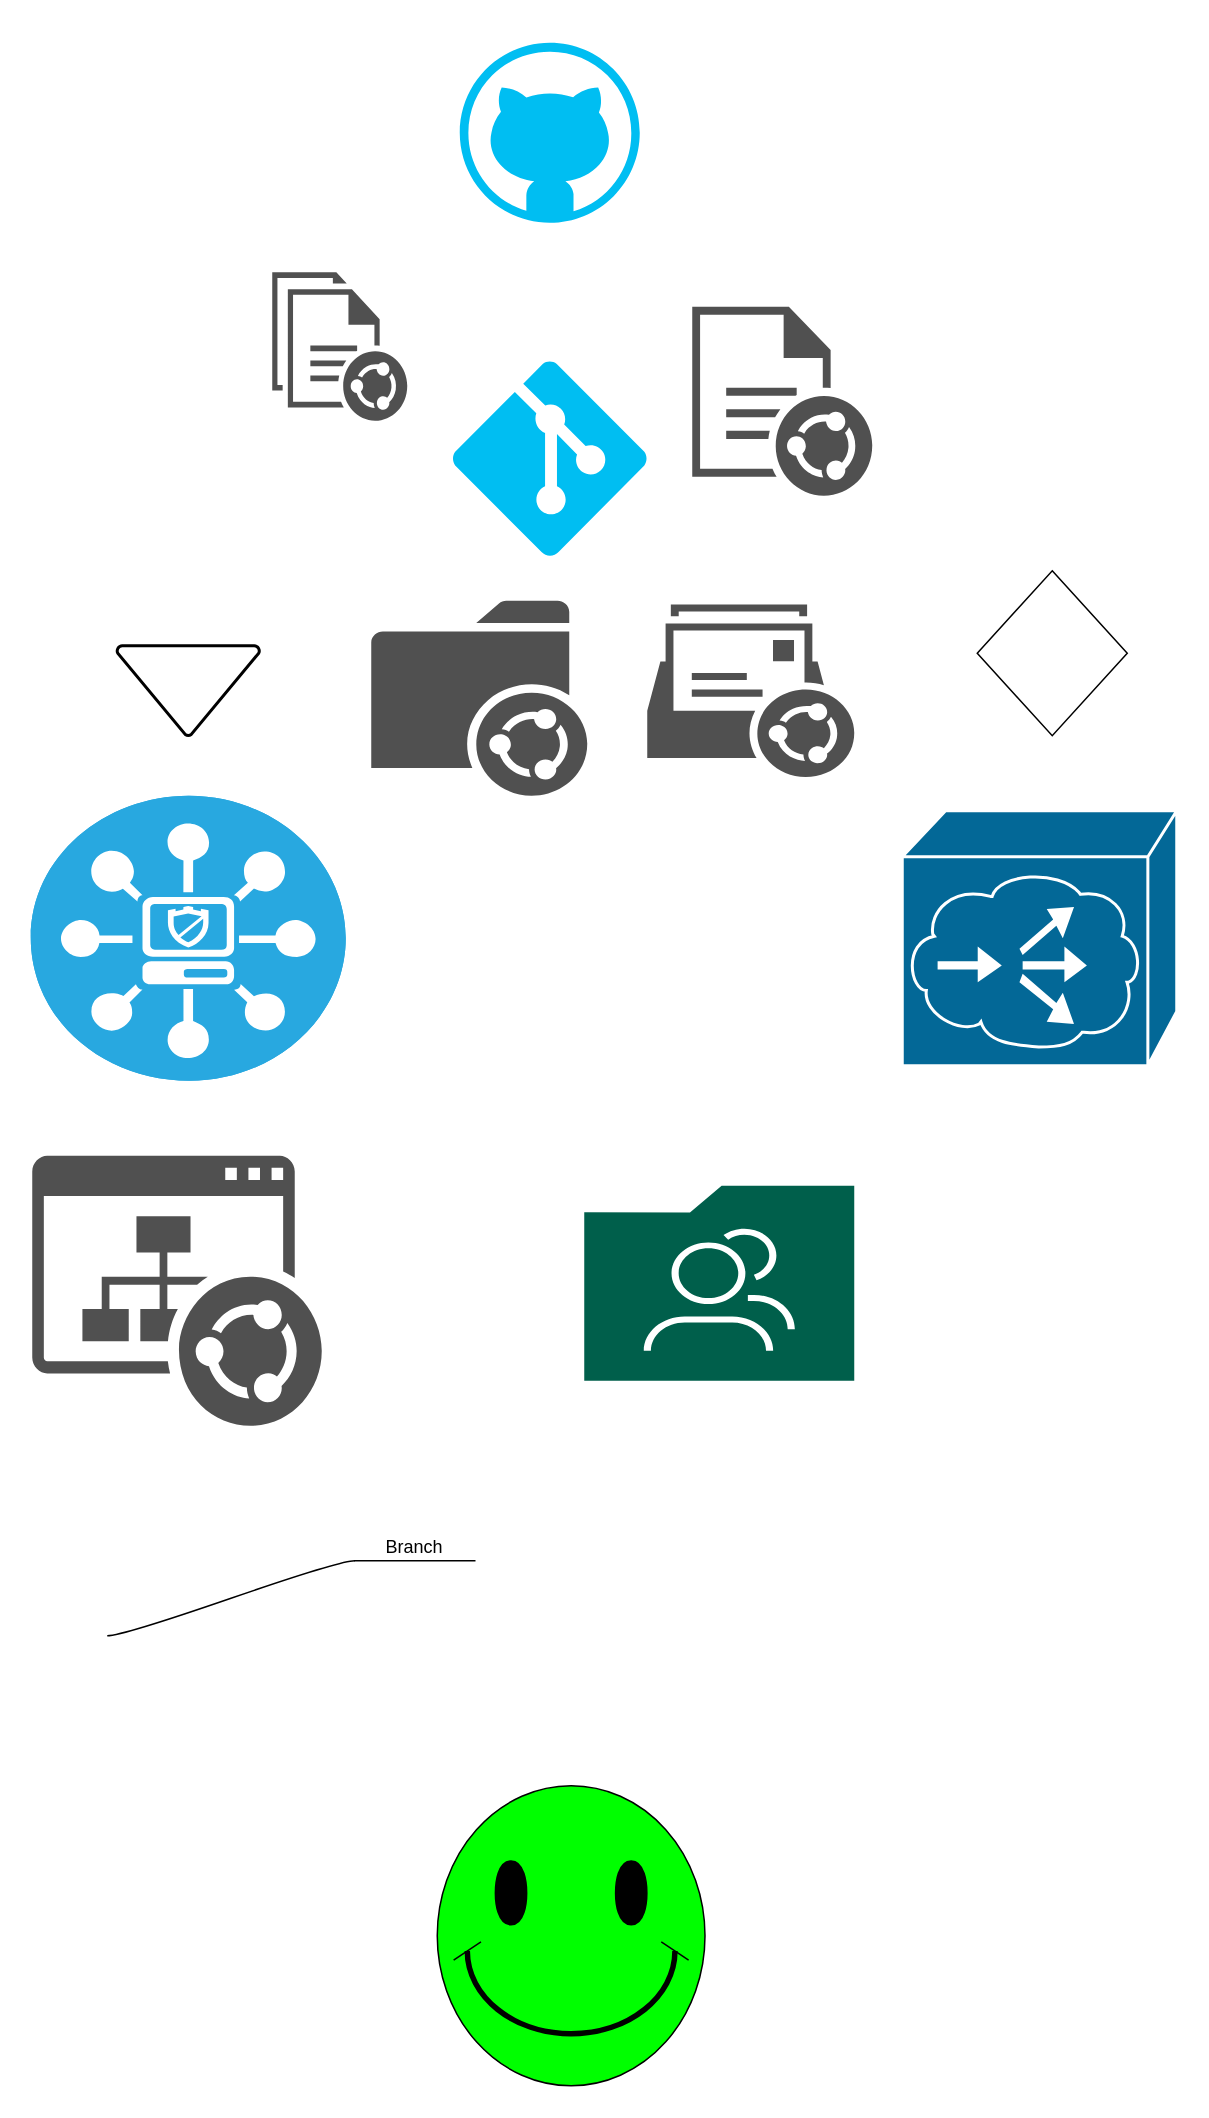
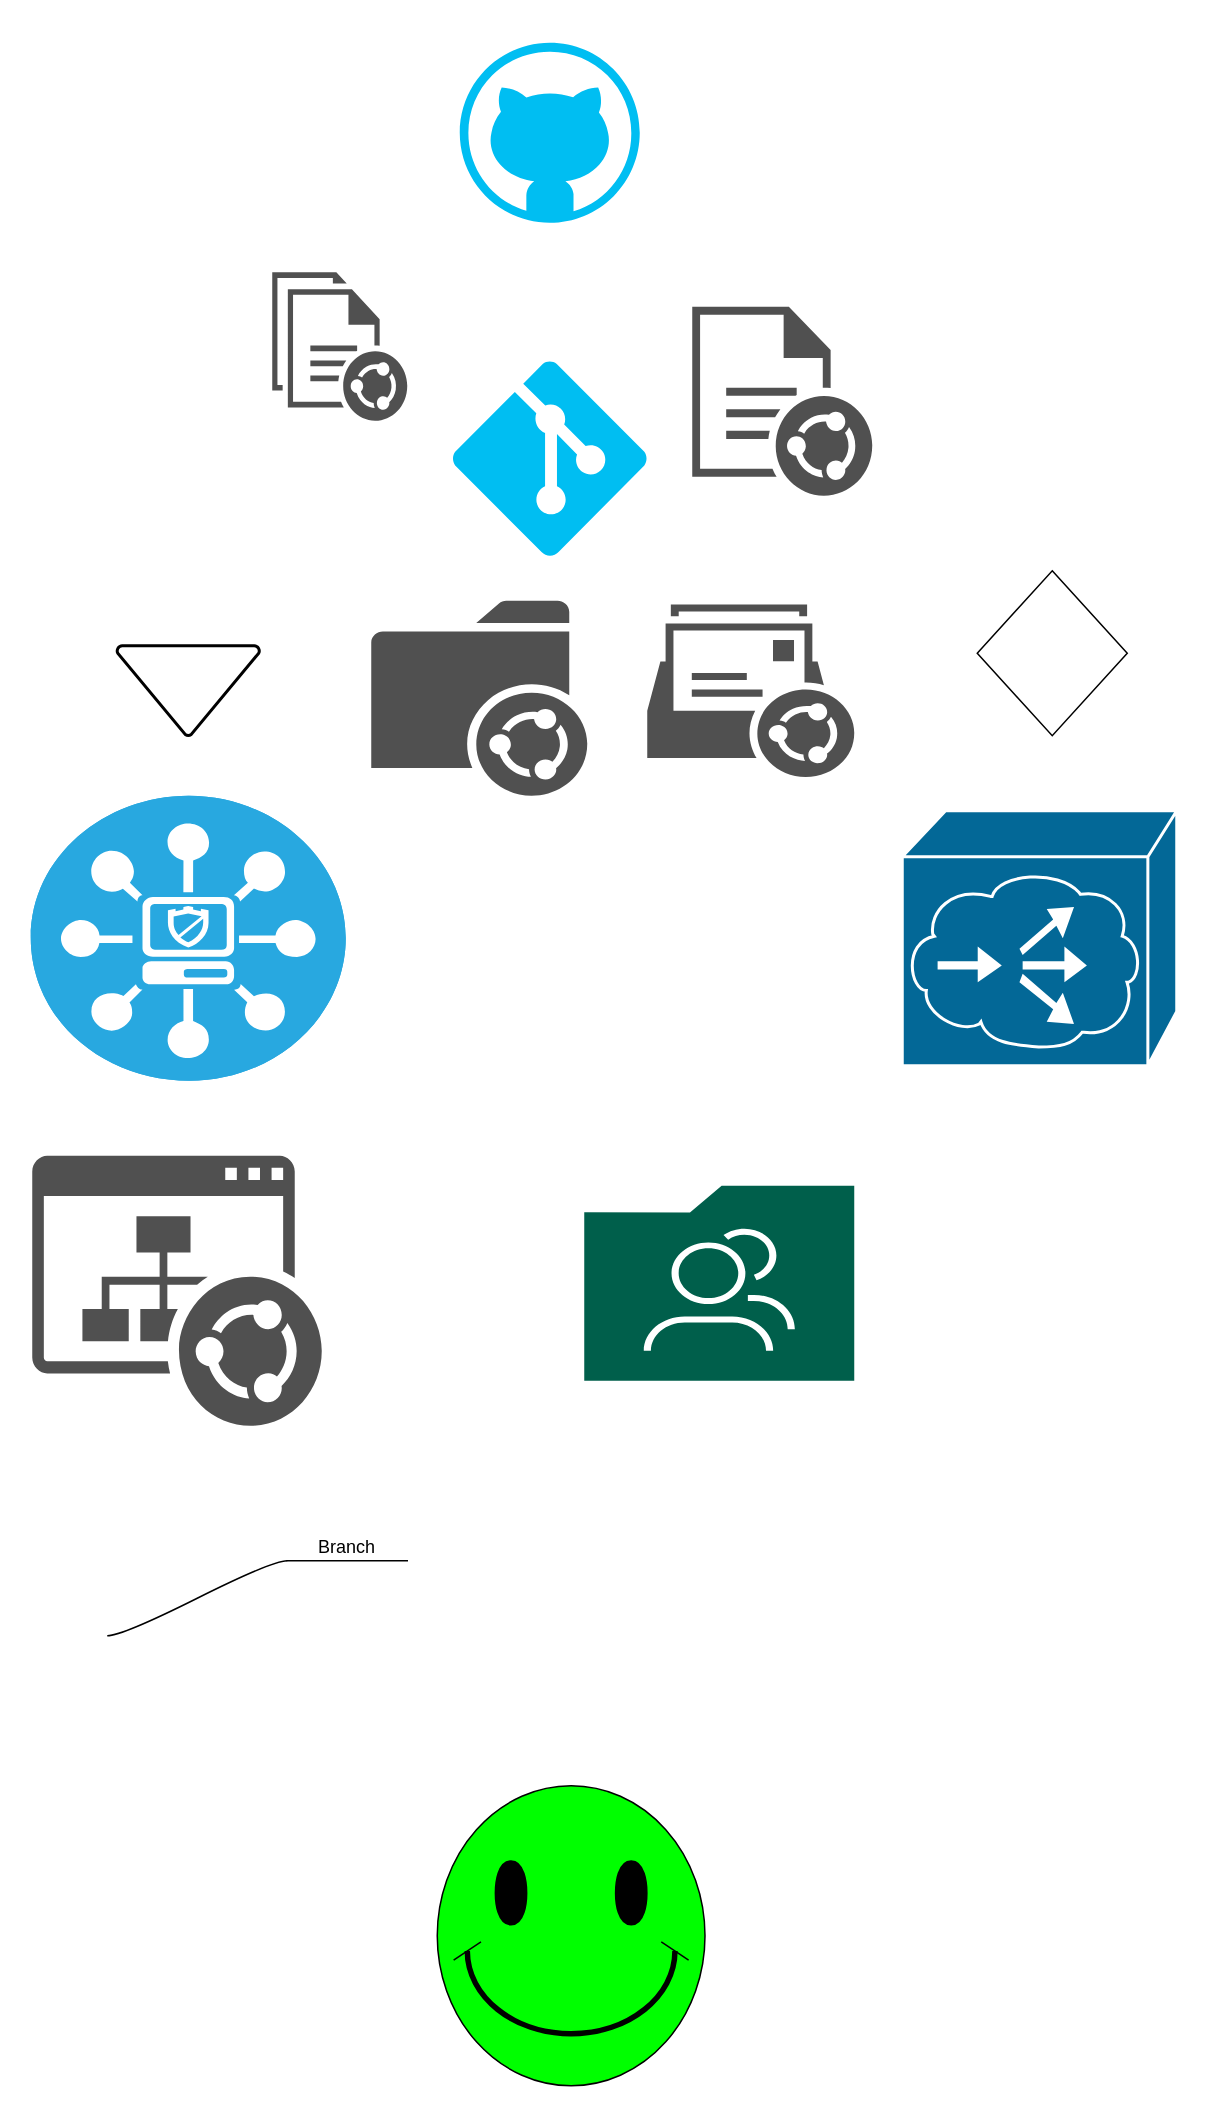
- <mxCell id="19" value="Branch" style="whiteSpace=wrap;html=1;shape=partialRectangle;top=0;left=0;bottom=1;right=0;points=[[0,1],[1,1]];fillColor=none;align=center;verticalAlign=bottom;routingCenterY=0.5;snapToPoint=1;recursiveResize=0;autosize=1;treeFolding=1;treeMoving=1;newEdgeStyle={&quot;edgeStyle&quot;:&quot;entityRelationEdgeStyle&quot;,&quot;startArrow&quot;:&quot;none&quot;,&quot;endArrow&quot;:&quot;none&quot;,&quot;segment&quot;:10,&quot;curved&quot;:1};" vertex="1" parent="1"><mxGeometry x="236" y="1020" width="80" height="20" as="geometry" /></mxCell>
+ <mxCell id="19" value="Branch" style="whiteSpace=wrap;html=1;shape=partialRectangle;top=0;left=0;bottom=1;right=0;points=[[0,1],[1,1]];fillColor=none;align=center;verticalAlign=bottom;routingCenterY=0.5;snapToPoint=1;recursiveResize=0;autosize=1;treeFolding=1;treeMoving=1;newEdgeStyle={&quot;edgeStyle&quot;:&quot;entityRelationEdgeStyle&quot;,&quot;startArrow&quot;:&quot;none&quot;,&quot;endArrow&quot;:&quot;none&quot;,&quot;segment&quot;:10,&quot;curved&quot;:1};" vertex="1" parent="1"><mxGeometry x="191" y="1020" width="80" height="20" as="geometry" /></mxCell>
